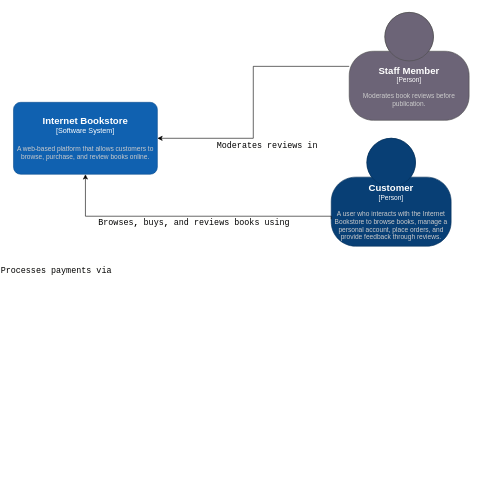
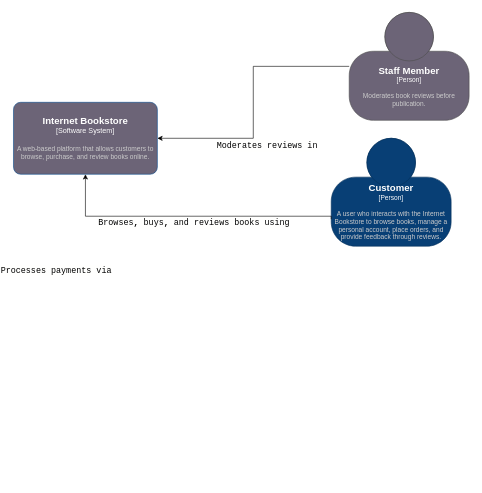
- <mxCell id="5" value="&lt;font style=&quot;font-size: 16px&quot;&gt;&lt;b&gt;Internet Bookstore&lt;/b&gt;&lt;/font&gt;&lt;div&gt;[Software System]&lt;/div&gt;&lt;br&gt;&lt;div&gt;&lt;font style=&quot;font-size: 11px&quot;&gt;&lt;font color=&quot;#cccccc&quot;&gt;A web-based platform that allows customers to browse, purchase, and review books online.&lt;/font&gt;&lt;/div&gt;" style="rounded=1;whiteSpace=wrap;html=1;labelBackgroundColor=none;fillColor=#1061B0;fontColor=#ffffff;align=center;arcSize=10;strokeColor=#0D5091;metaEdit=1;resizable=0;points=[[0.25,0,0],[0.5,0,0],[0.75,0,0],[1,0.25,0],[1,0.5,0],[1,0.75,0],[0.75,1,0],[0.5,1,0],[0.25,1,0],[0,0.75,0],[0,0.5,0],[0,0.25,0]];" parent="1" vertex="1"><mxGeometry x="20" y="170" width="240" height="120" as="geometry" /></mxCell>
+ <mxCell id="5" value="&lt;font style=&quot;font-size: 16px&quot;&gt;&lt;b&gt;Internet Bookstore&lt;/b&gt;&lt;/font&gt;&lt;div&gt;[Software System]&lt;/div&gt;&lt;br&gt;&lt;div&gt;&lt;font style=&quot;font-size: 11px&quot;&gt;&lt;font color=&quot;#cccccc&quot;&gt;A web-based platform that allows customers to browse, purchase, and review books online.&lt;/font&gt;&lt;/div&gt;" style="rounded=1;whiteSpace=wrap;html=1;labelBackgroundColor=none;fillColor=#6c6477;fontColor=#ffffff;align=center;arcSize=10;strokeColor=#0D5091;metaEdit=1;resizable=0;points=[[0.25,0,0],[0.5,0,0],[0.75,0,0],[1,0.25,0],[1,0.5,0],[1,0.75,0],[0.75,1,0],[0.5,1,0],[0.25,1,0],[0,0.75,0],[0,0.5,0],[0,0.25,0]];" parent="1" vertex="1"><mxGeometry x="20" y="170" width="240" height="120" as="geometry" /></mxCell>
